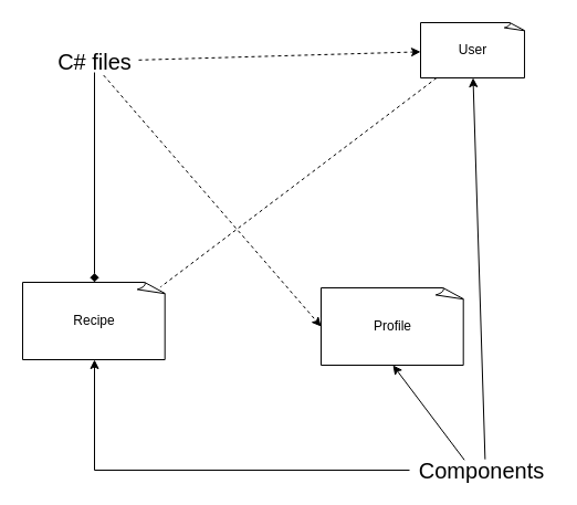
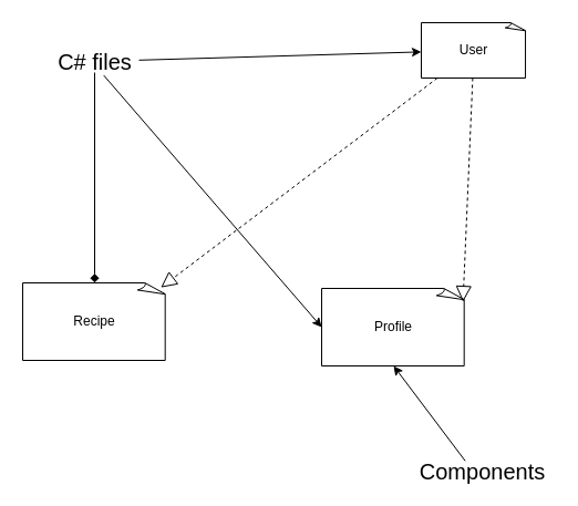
- <mxCell id="5" value="" style="endArrow=classic;html=1;rounded=0;fontSize=20;dashed=1;" edge="1" parent="1" source="4" target="3"><mxGeometry width="50" height="50" relative="1" as="geometry"><mxPoint x="280" y="275" as="sourcePoint" /><mxPoint x="330" y="225" as="targetPoint" /></mxGeometry></mxCell>
+ <mxCell id="5" value="" style="endArrow=classic;html=1;rounded=0;fontSize=20;" edge="1" parent="1" source="4" target="3"><mxGeometry width="50" height="50" relative="1" as="geometry"><mxPoint x="280" y="275" as="sourcePoint" /><mxPoint x="330" y="225" as="targetPoint" /></mxGeometry></mxCell>
+ <mxCell id="13" value="" style="endArrow=block;dashed=1;endFill=0;endSize=12;html=1;rounded=0;fontSize=20;entryX=0.982;entryY=0.174;entryDx=0;entryDy=0;entryPerimeter=0;" edge="1" parent="1" source="3" target="8"><mxGeometry width="160" relative="1" as="geometry"><mxPoint x="230" y="355" as="sourcePoint" /><mxPoint x="390" y="355" as="targetPoint" /></mxGeometry></mxCell>
- <mxCell id="9" value="" style="endArrow=classic;html=1;rounded=0;fontSize=20;entryX=0;entryY=0.5;entryDx=0;entryDy=0;entryPerimeter=0;exitX=0.603;exitY=1.13;exitDx=0;exitDy=0;exitPerimeter=0;dashed=1;" edge="1" parent="1" source="4" target="8"><mxGeometry width="50" height="50" relative="1" as="geometry"><mxPoint x="61.6" y="80.8" as="sourcePoint" /><mxPoint x="230" y="123.513" as="targetPoint" /></mxGeometry></mxCell>
+ <mxCell id="9" value="" style="endArrow=classic;html=1;rounded=0;fontSize=20;entryX=0;entryY=0.5;entryDx=0;entryDy=0;entryPerimeter=0;exitX=0.603;exitY=1.13;exitDx=0;exitDy=0;exitPerimeter=0;" edge="1" parent="1" source="4" target="8"><mxGeometry width="50" height="50" relative="1" as="geometry"><mxPoint x="61.6" y="80.8" as="sourcePoint" /><mxPoint x="230" y="123.513" as="targetPoint" /></mxGeometry></mxCell>
- <mxCell id="12" value="" style="endArrow=classic;html=1;rounded=0;fontSize=20;exitX=0.526;exitY=0.01;exitDx=0;exitDy=0;exitPerimeter=0;entryX=0.5;entryY=1;entryDx=0;entryDy=0;entryPerimeter=0;" edge="1" parent="1" source="7" target="3"><mxGeometry width="50" height="50" relative="1" as="geometry"><mxPoint x="415.667" y="410" as="sourcePoint" /><mxPoint x="210" y="303.621" as="targetPoint" /></mxGeometry></mxCell>
- <mxCell id="14" value="" style="endArrow=none;dashed=1;endFill=0;endSize=12;html=1;rounded=0;fontSize=20;entryX=0.96;entryY=0.06;entryDx=0;entryDy=0;entryPerimeter=0;" edge="1" parent="1" source="3" target="2"><mxGeometry width="160" relative="1" as="geometry"><mxPoint x="427.819" y="125" as="sourcePoint" /><mxPoint x="377.66" y="227.18" as="targetPoint" /></mxGeometry></mxCell>
+ <mxCell id="14" value="" style="endArrow=block;dashed=1;endFill=0;endSize=12;html=1;rounded=0;fontSize=20;entryX=0.96;entryY=0.06;entryDx=0;entryDy=0;entryPerimeter=0;" edge="1" parent="1" source="3" target="2"><mxGeometry width="160" relative="1" as="geometry"><mxPoint x="427.819" y="125" as="sourcePoint" /><mxPoint x="377.66" y="227.18" as="targetPoint" /></mxGeometry></mxCell>
- <mxCell id="10" value="" style="endArrow=classic;html=1;rounded=0;fontSize=20;entryX=0.5;entryY=1;entryDx=0;entryDy=0;entryPerimeter=0;" edge="1" parent="1" source="7" target="2"><mxGeometry width="50" height="50" relative="1" as="geometry"><mxPoint x="71.6" y="90.8" as="sourcePoint" /><mxPoint x="240" y="133.513" as="targetPoint" /><Array as="points"><mxPoint x="85" y="425" /></Array></mxGeometry></mxCell>
